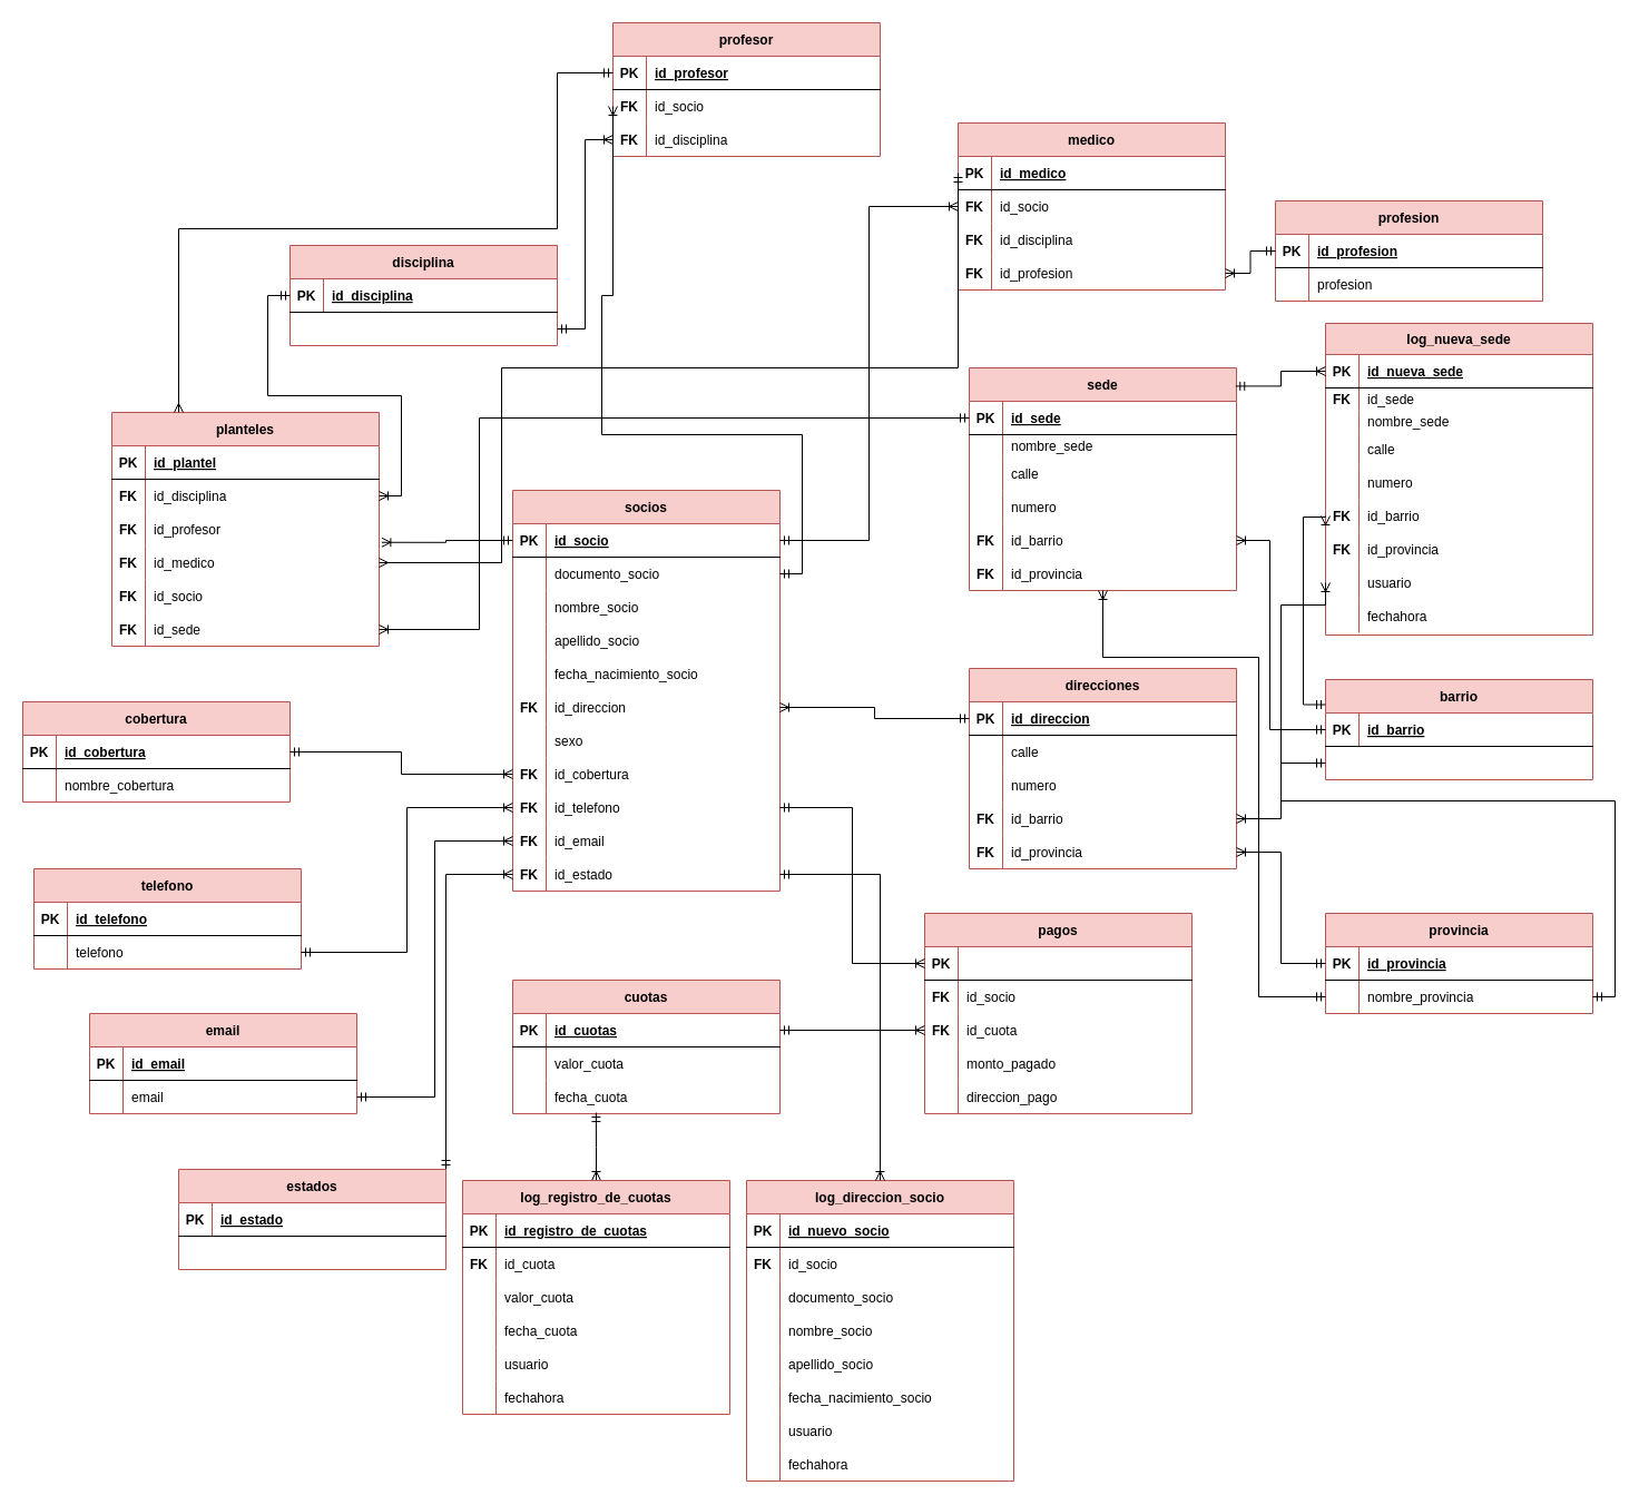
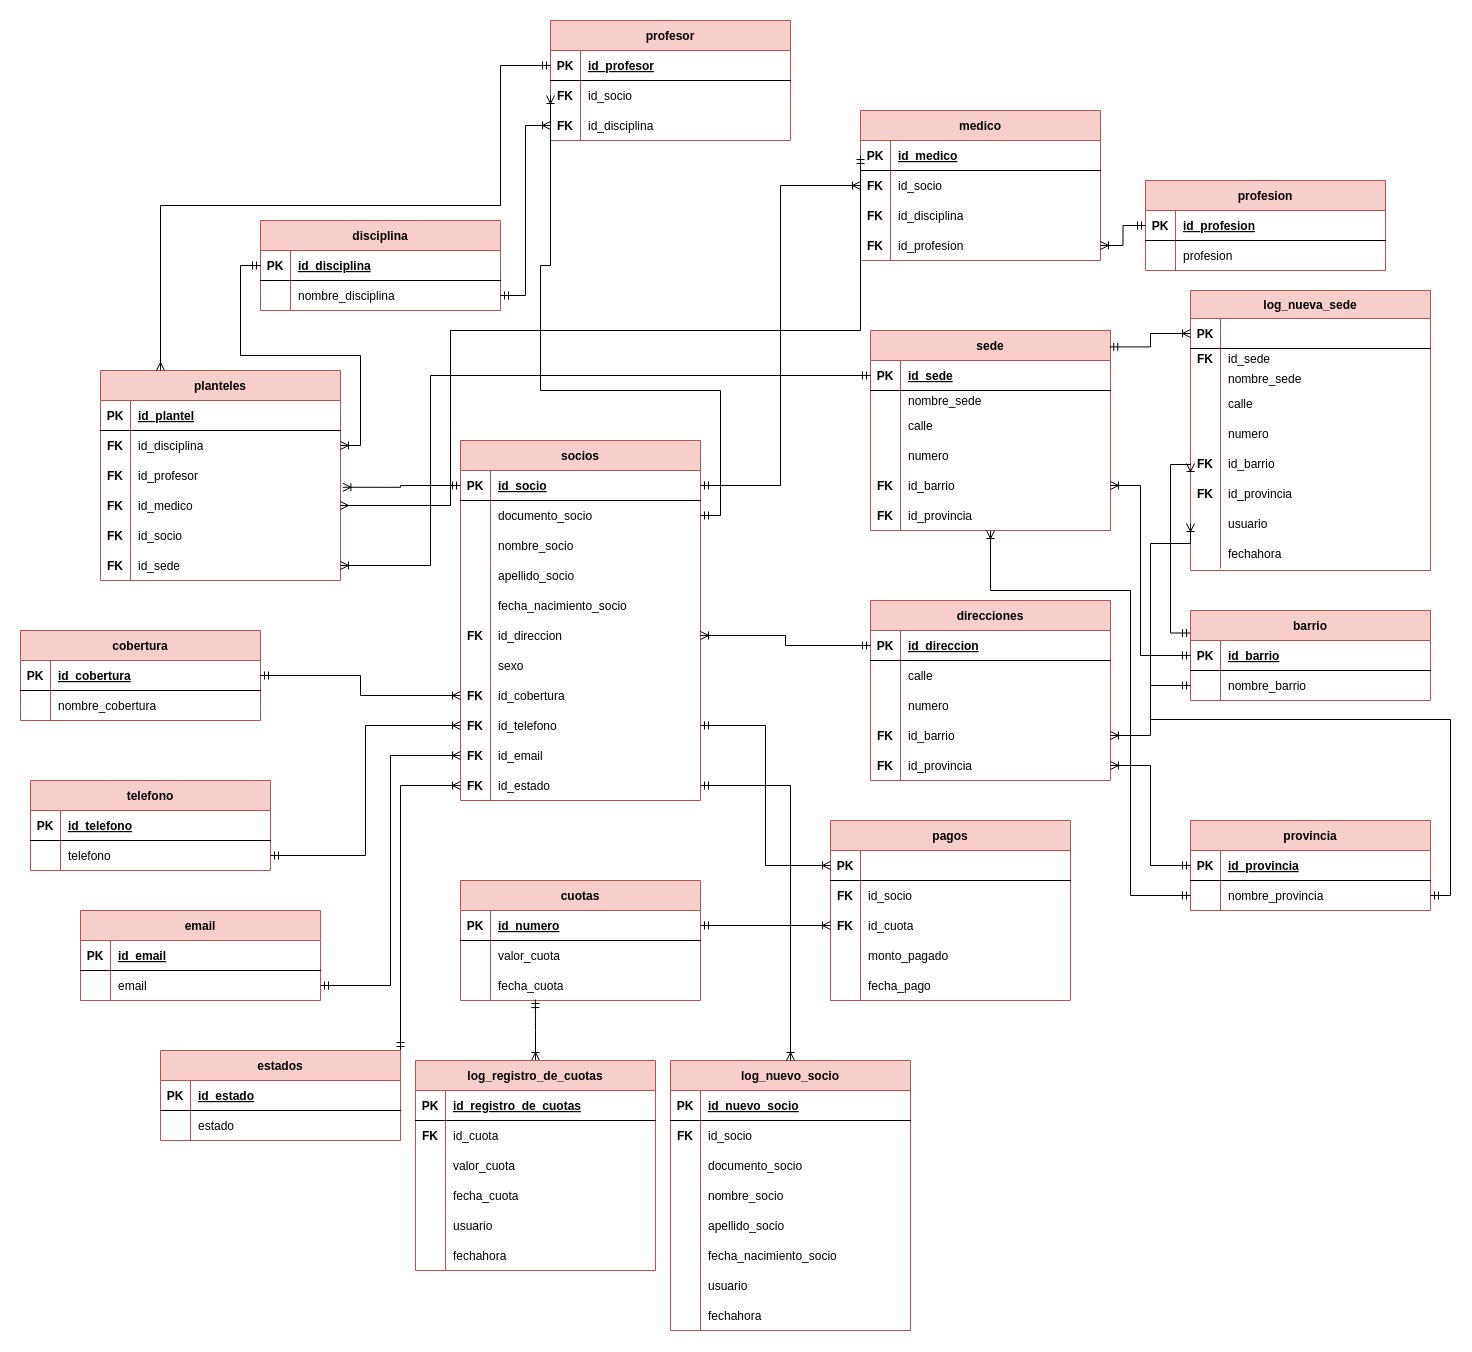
+ <mxCell id="149" value="nombre_disciplina" style="shape=partialRectangle;overflow=hidden;connectable=0;fillColor=none;top=0;left=0;bottom=0;right=0;align=left;spacingLeft=6;" parent="147" vertex="1"><mxGeometry x="30" width="210" height="30" as="geometry"><mxRectangle width="210" height="30" as="alternateBounds" /></mxGeometry></mxCell>
- <mxCell id="245" value="id_nueva_sede" style="shape=partialRectangle;overflow=hidden;connectable=0;fillColor=none;top=0;left=0;bottom=0;right=0;align=left;spacingLeft=6;fontStyle=5;" vertex="1" parent="243"><mxGeometry x="30" width="210" height="30" as="geometry"><mxRectangle width="210" height="30" as="alternateBounds" /></mxGeometry></mxCell>
+ <mxCell id="108" value="nombre_barrio" style="shape=partialRectangle;overflow=hidden;connectable=0;fillColor=none;top=0;left=0;bottom=0;right=0;align=left;spacingLeft=6;" parent="106" vertex="1"><mxGeometry x="30" width="210" height="30" as="geometry"><mxRectangle width="210" height="30" as="alternateBounds" /></mxGeometry></mxCell>
- <mxCell id="190" value="id_cuotas" style="shape=partialRectangle;overflow=hidden;connectable=0;fillColor=none;top=0;left=0;bottom=0;right=0;align=left;spacingLeft=6;fontStyle=5;" parent="188" vertex="1"><mxGeometry x="30" width="210" height="30" as="geometry"><mxRectangle width="210" height="30" as="alternateBounds" /></mxGeometry></mxCell>
+ <mxCell id="190" value="id_numero" style="shape=partialRectangle;overflow=hidden;connectable=0;fillColor=none;top=0;left=0;bottom=0;right=0;align=left;spacingLeft=6;fontStyle=5;" parent="188" vertex="1"><mxGeometry x="30" width="210" height="30" as="geometry"><mxRectangle width="210" height="30" as="alternateBounds" /></mxGeometry></mxCell>
- <mxCell id="211" value="direccion_pago" style="shape=partialRectangle;overflow=hidden;connectable=0;fillColor=none;top=0;left=0;bottom=0;right=0;align=left;spacingLeft=6;" parent="209" vertex="1"><mxGeometry x="30" width="210" height="30" as="geometry"><mxRectangle width="210" height="30" as="alternateBounds" /></mxGeometry></mxCell>
+ <mxCell id="211" value="fecha_pago" style="shape=partialRectangle;overflow=hidden;connectable=0;fillColor=none;top=0;left=0;bottom=0;right=0;align=left;spacingLeft=6;" parent="209" vertex="1"><mxGeometry x="30" width="210" height="30" as="geometry"><mxRectangle width="210" height="30" as="alternateBounds" /></mxGeometry></mxCell>
- <mxCell id="215" value="log_direccion_socio" style="shape=table;startSize=30;container=1;collapsible=1;childLayout=tableLayout;fixedRows=1;rowLines=0;fontStyle=1;align=center;resizeLast=1;fillColor=#f8cecc;strokeColor=#b85450;" vertex="1" parent="1"><mxGeometry x="670" y="1060" width="240" height="270" as="geometry" /></mxCell>
+ <mxCell id="215" value="log_nuevo_socio" style="shape=table;startSize=30;container=1;collapsible=1;childLayout=tableLayout;fixedRows=1;rowLines=0;fontStyle=1;align=center;resizeLast=1;fillColor=#f8cecc;strokeColor=#b85450;" vertex="1" parent="1"><mxGeometry x="670" y="1060" width="240" height="270" as="geometry" /></mxCell>
+ <mxCell id="186" value="estado" style="shape=partialRectangle;overflow=hidden;connectable=0;fillColor=none;top=0;left=0;bottom=0;right=0;align=left;spacingLeft=6;" parent="184" vertex="1"><mxGeometry x="30" width="210" height="30" as="geometry"><mxRectangle width="210" height="30" as="alternateBounds" /></mxGeometry></mxCell>
